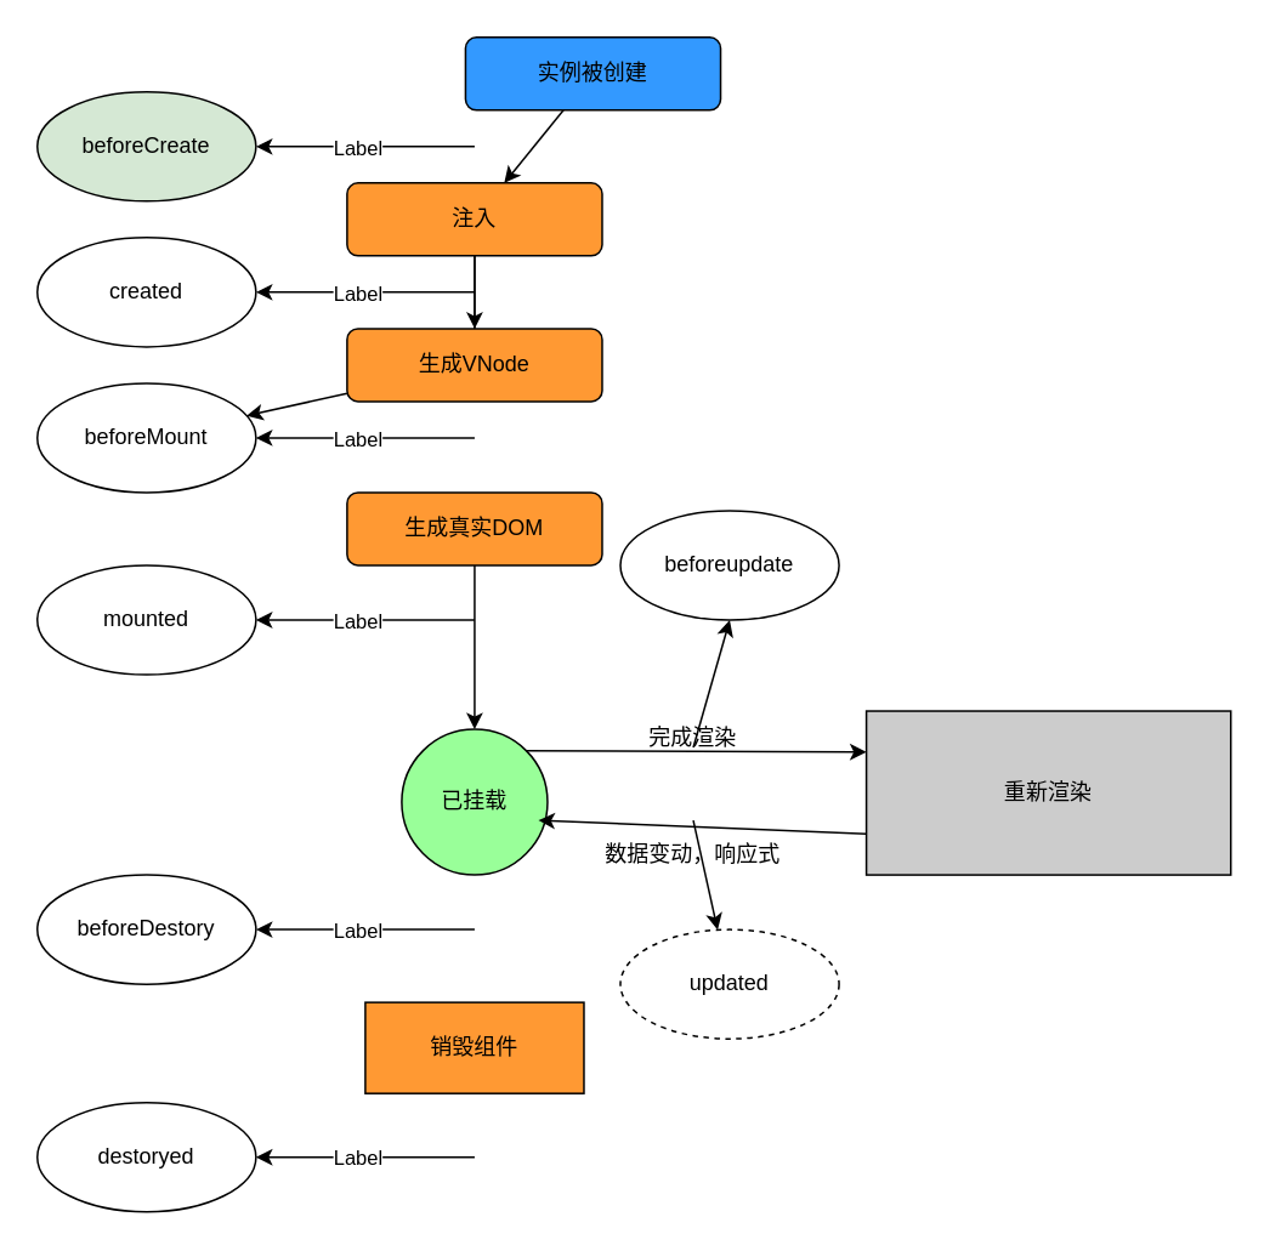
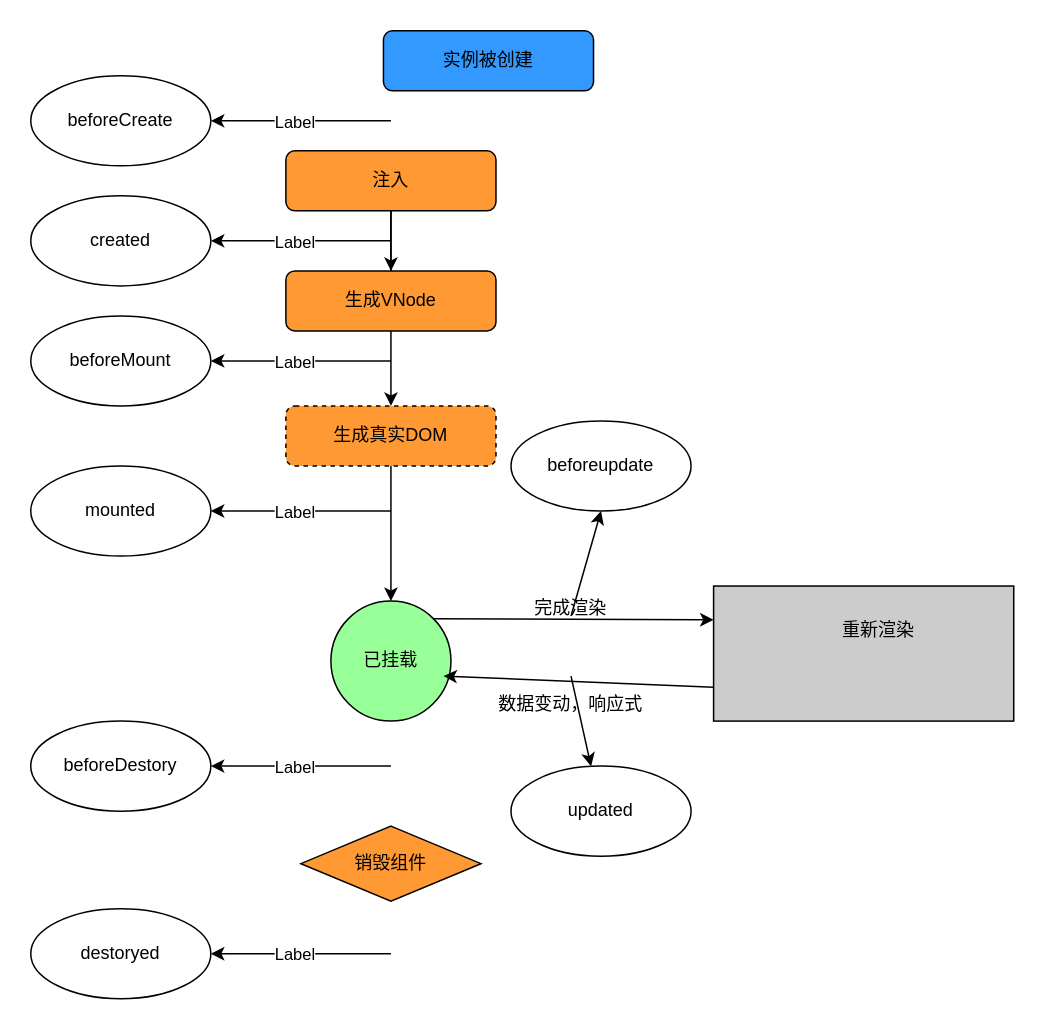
- <mxCell id="2" value="" style="edgeStyle=none;html=1;" edge="1" parent="1" source="3" target="4"><mxGeometry relative="1" as="geometry" /></mxCell>
- <mxCell id="12" value="beforeCreate" style="ellipse;whiteSpace=wrap;html=1;direction=west;fillColor=#d5e8d4;" vertex="1" parent="1"><mxGeometry x="20" y="50" width="120" height="60" as="geometry" /></mxCell>
+ <mxCell id="12" value="beforeCreate" style="ellipse;whiteSpace=wrap;html=1;direction=west;" vertex="1" parent="1"><mxGeometry x="20" y="50" width="120" height="60" as="geometry" /></mxCell>
- <mxCell id="16" value="" style="edgeStyle=none;html=1;" edge="1" parent="1" source="17" target="24"><mxGeometry relative="1" as="geometry" /></mxCell>
+ <mxCell id="16" value="" style="edgeStyle=none;html=1;" edge="1" parent="1" source="17" target="26"><mxGeometry relative="1" as="geometry" /></mxCell>
- <mxCell id="26" value="生成真实DOM" style="rounded=1;whiteSpace=wrap;html=1;fillColor=#FF9933;" vertex="1" parent="1"><mxGeometry x="190" y="270" width="140" height="40" as="geometry" /></mxCell>
+ <mxCell id="26" value="生成真实DOM" style="rounded=1;whiteSpace=wrap;html=1;fillColor=#FF9933;dashed=1;" vertex="1" parent="1"><mxGeometry x="190" y="270" width="140" height="40" as="geometry" /></mxCell>
- <mxCell id="9" value="重新渲染" style="text;strokeColor=none;align=center;fillColor=none;html=1;verticalAlign=middle;whiteSpace=wrap;rounded=0;fontSize=12;" vertex="1" parent="1"><mxGeometry x="545" y="420" width="60" height="30" as="geometry" /></mxCell>
+ <mxCell id="9" value="重新渲染" style="text;strokeColor=none;align=center;fillColor=none;html=1;verticalAlign=middle;whiteSpace=wrap;rounded=0;fontSize=12;" vertex="1" parent="1"><mxGeometry x="555" y="405" width="60" height="30" as="geometry" /></mxCell>
- <mxCell id="38" value="updated" style="ellipse;whiteSpace=wrap;html=1;fillColor=#FFFFFF;dashed=1;" vertex="1" parent="1"><mxGeometry x="340" y="510" width="120" height="60" as="geometry" /></mxCell>
+ <mxCell id="38" value="updated" style="ellipse;whiteSpace=wrap;html=1;fillColor=#FFFFFF;" vertex="1" parent="1"><mxGeometry x="340" y="510" width="120" height="60" as="geometry" /></mxCell>
- <mxCell id="30" value="销毁组件" style="whiteSpace=wrap;html=1;fillColor=#FF9933;" vertex="1" parent="1"><mxGeometry x="200" y="550" width="120" height="50" as="geometry" /></mxCell>
+ <mxCell id="30" value="销毁组件" style="rhombus;whiteSpace=wrap;html=1;fillColor=#FF9933;" vertex="1" parent="1"><mxGeometry x="200" y="550" width="120" height="50" as="geometry" /></mxCell>
